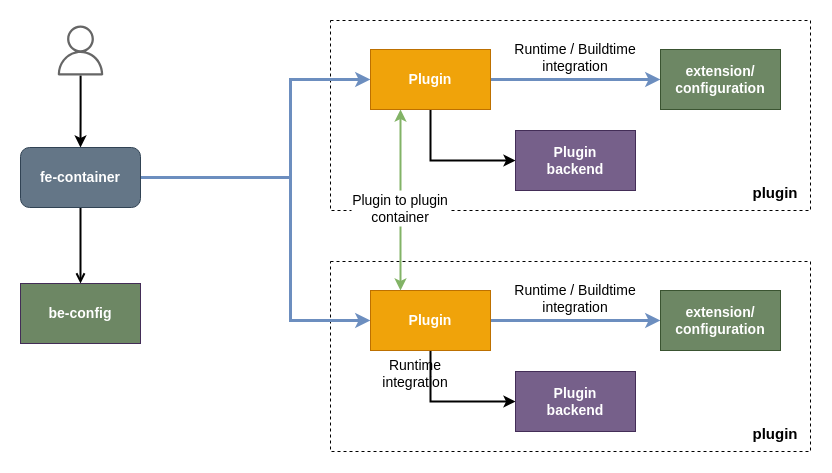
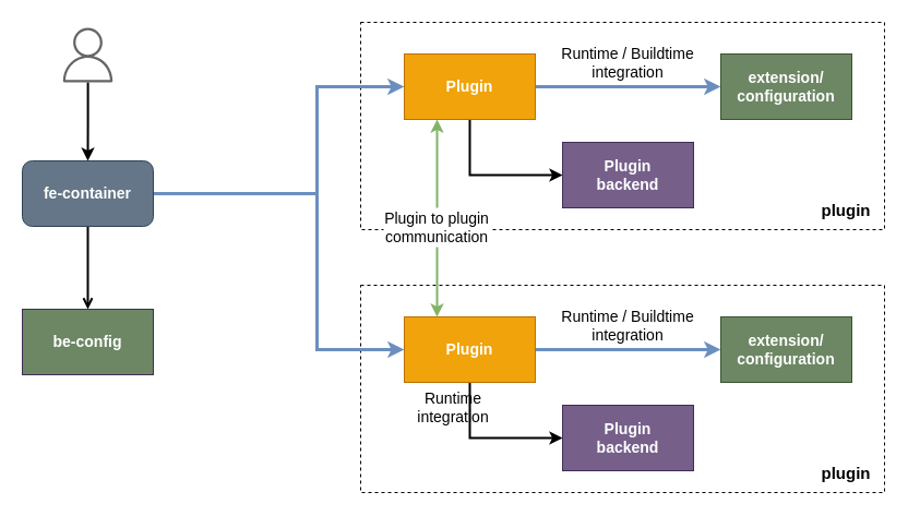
- <mxCell id="27" value="Plugin to plugin&lt;br&gt;container" style="text;html=1;strokeColor=none;align=center;verticalAlign=middle;whiteSpace=wrap;rounded=0;dashed=1;fontSize=14;fillColor=#ffffff;" parent="1" vertex="1"><mxGeometry x="351" y="190" width="98" height="36" as="geometry" /></mxCell>
+ <mxCell id="27" value="Plugin to plugin&lt;br&gt;communication" style="text;html=1;strokeColor=none;align=center;verticalAlign=middle;whiteSpace=wrap;rounded=0;dashed=1;fontSize=14;fillColor=#ffffff;" parent="1" vertex="1"><mxGeometry x="351" y="190" width="98" height="36" as="geometry" /></mxCell>
